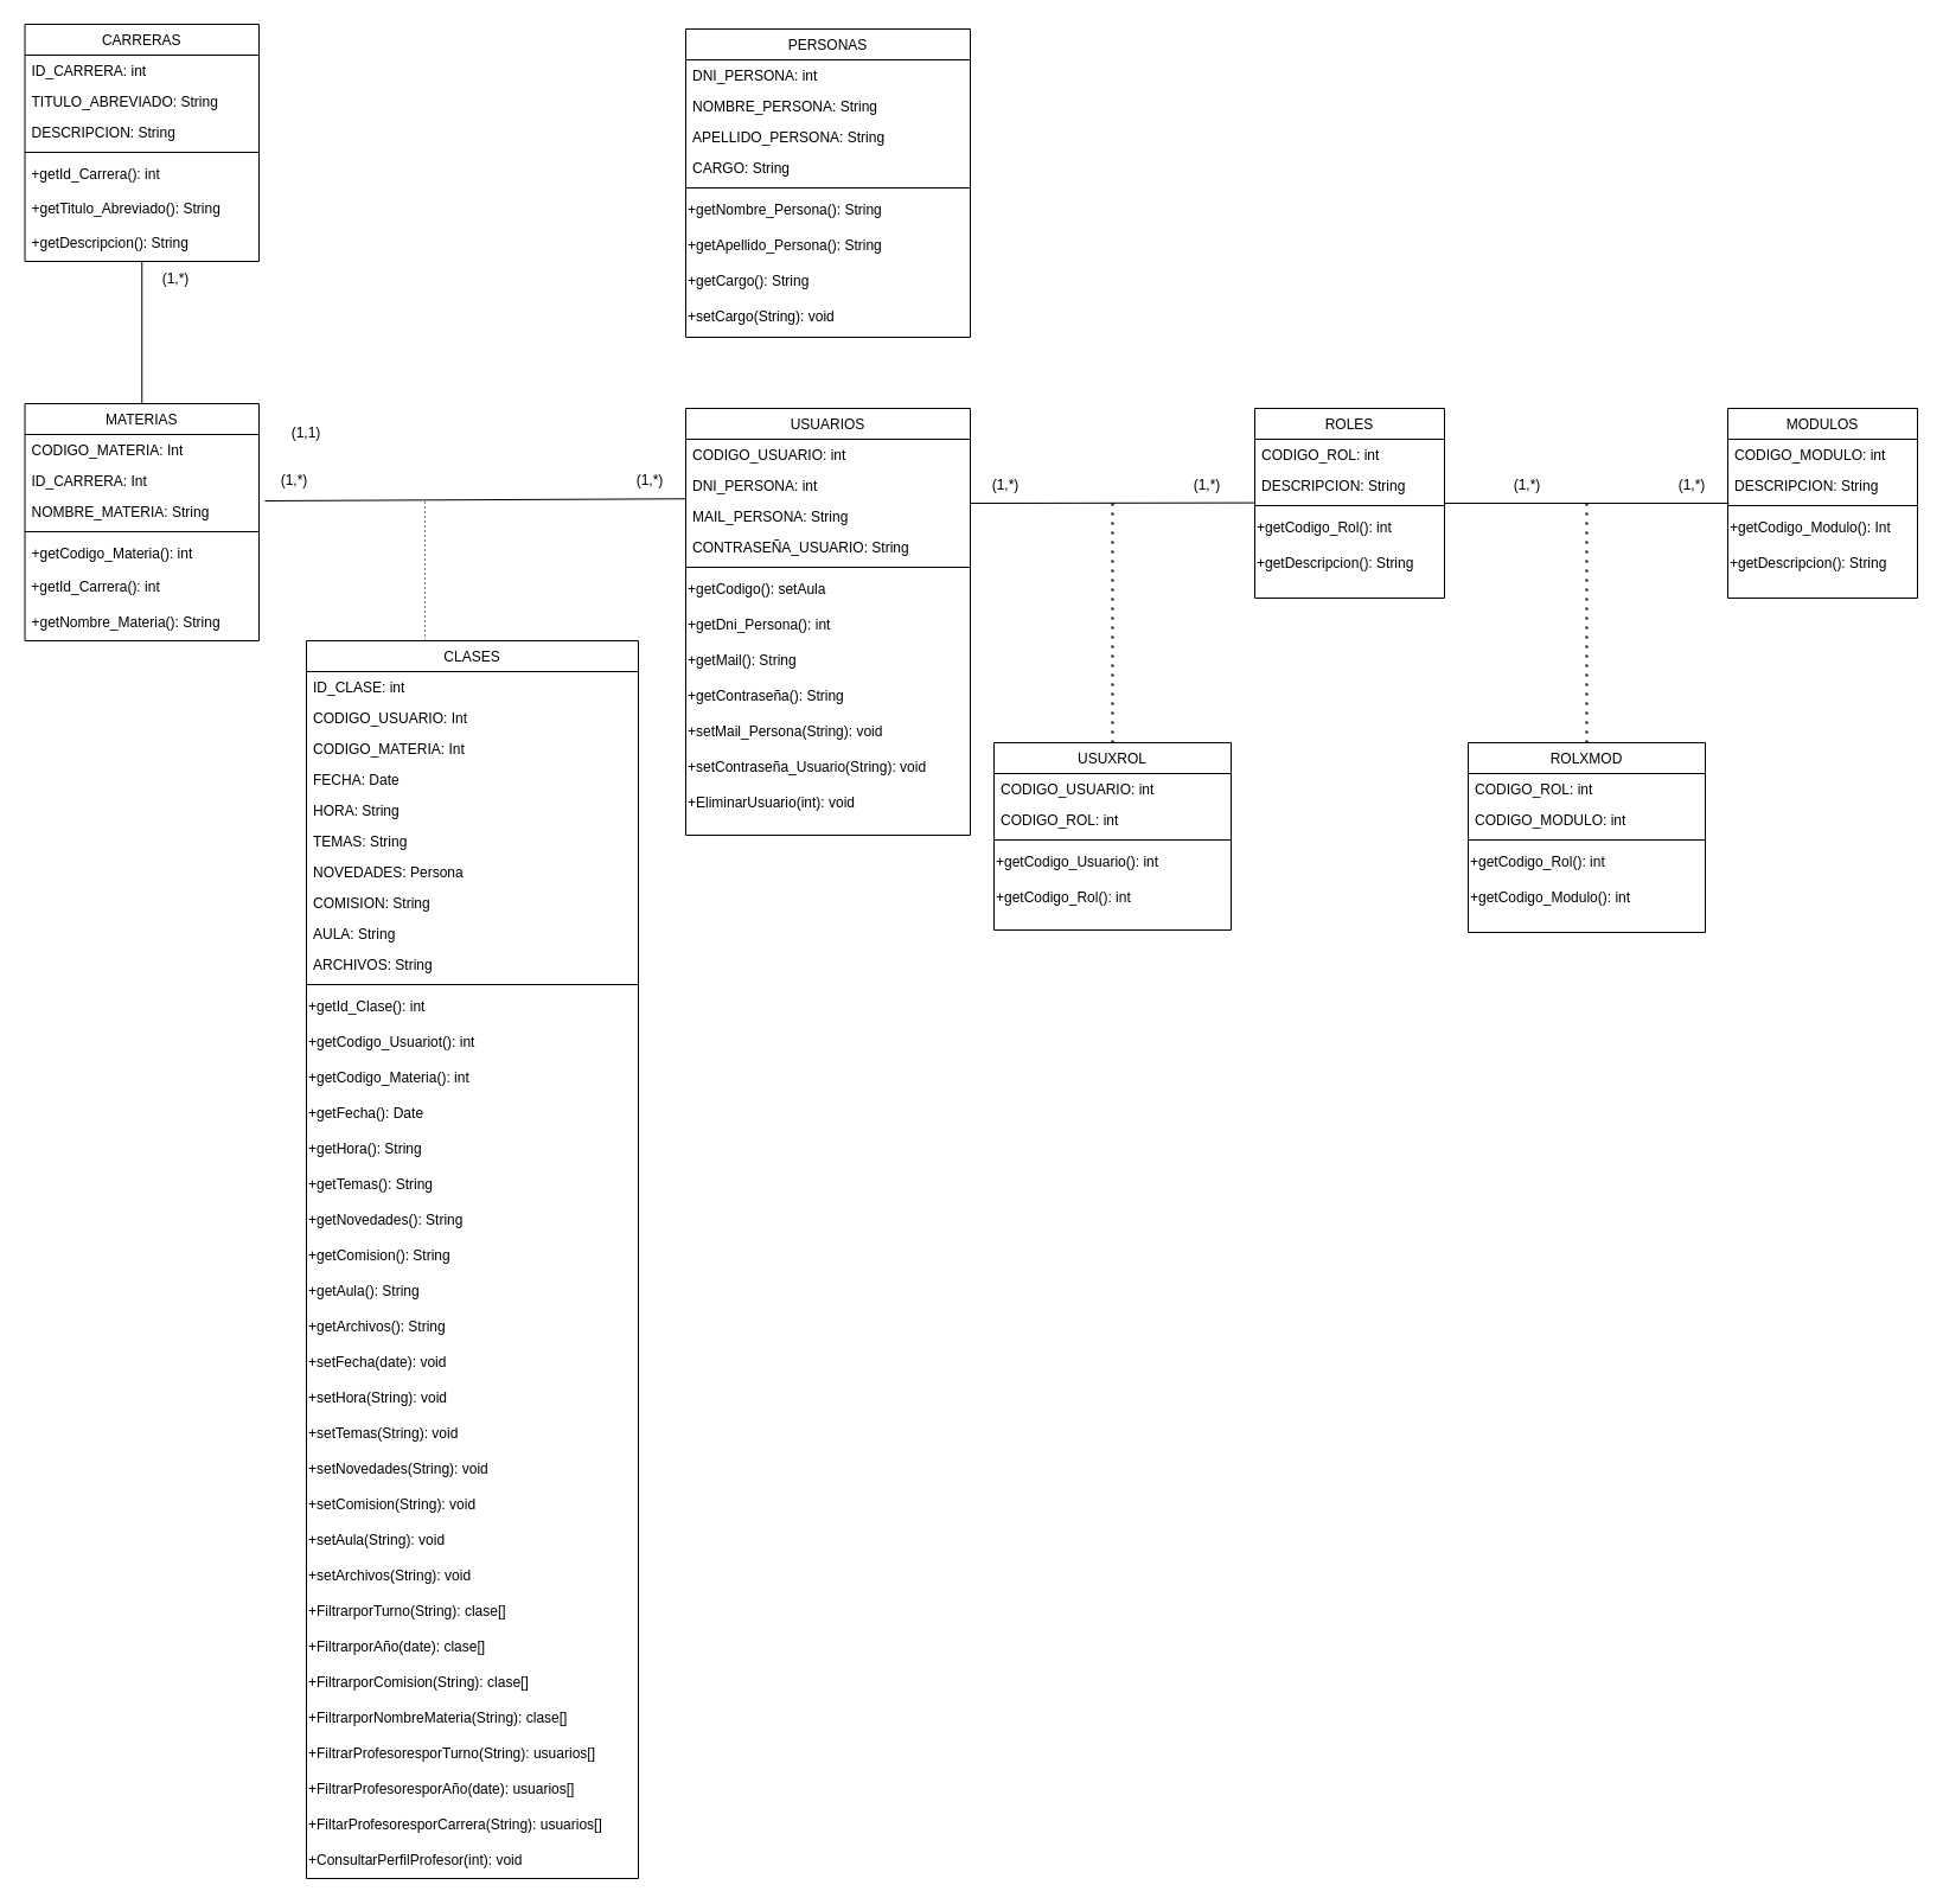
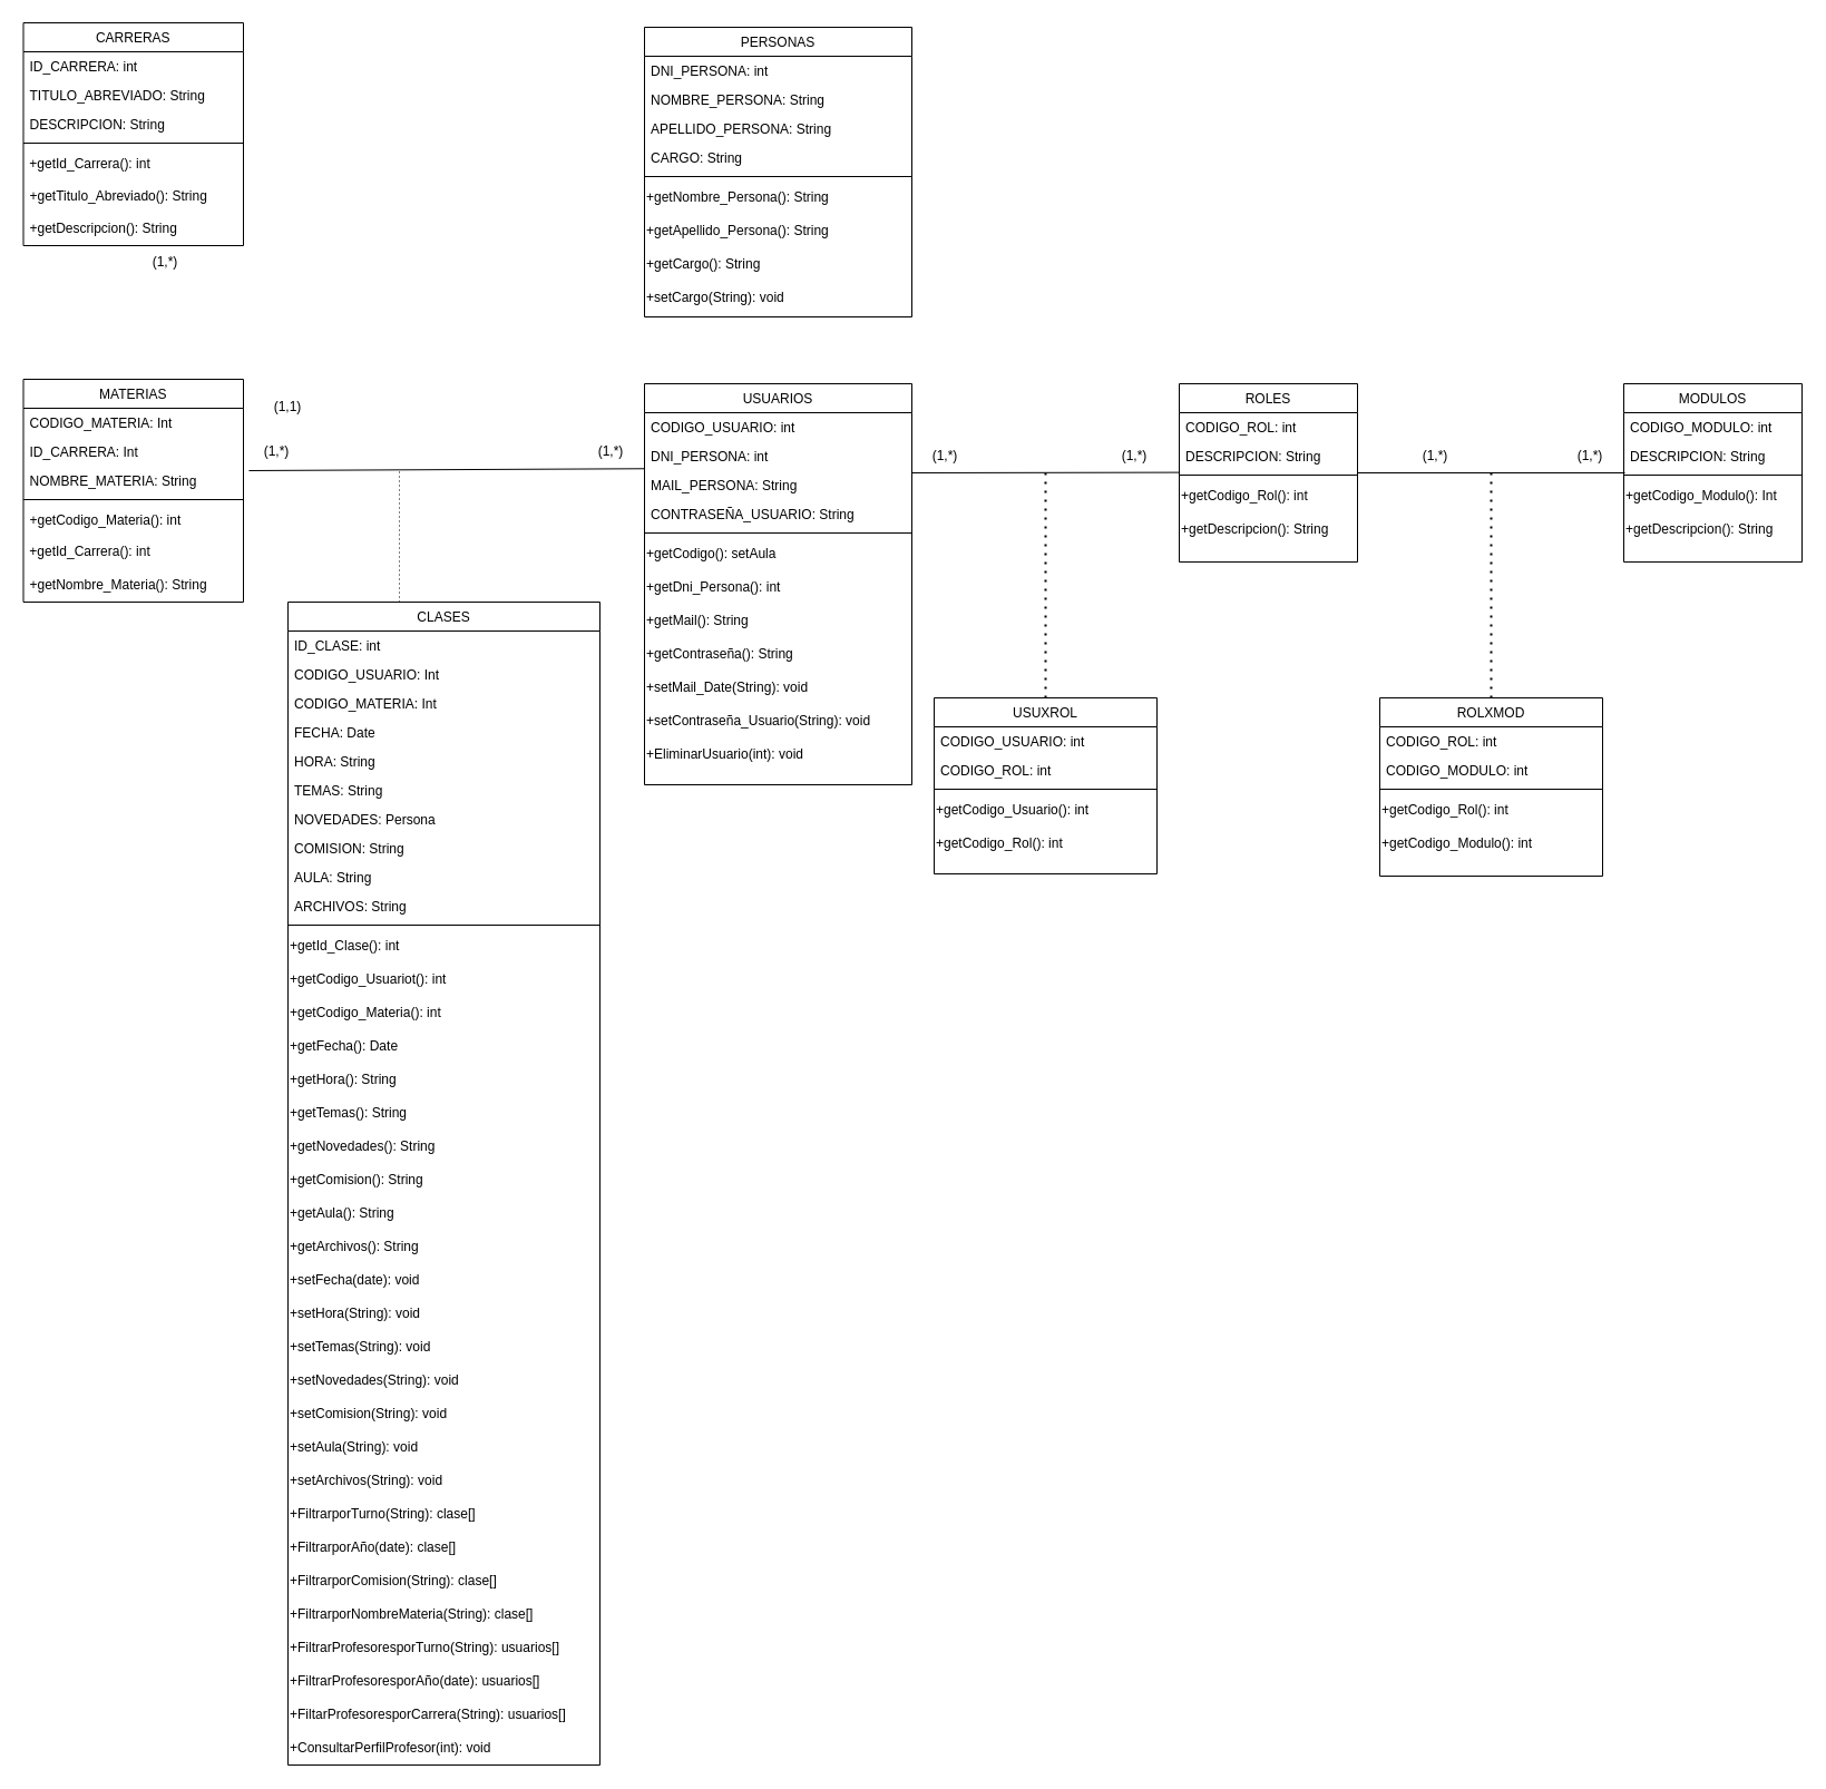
- <mxCell id="84" value="" style="endArrow=none;html=1;rounded=0;entryX=0.5;entryY=1;entryDx=0;entryDy=0;" parent="1" source="62" target="76" edge="1"><mxGeometry width="50" height="50" relative="1" as="geometry"><mxPoint x="148" y="430" as="sourcePoint" /><mxPoint x="118.46" y="250.848" as="targetPoint" /></mxGeometry></mxCell>
- <mxCell id="22" value="+setMail_Persona(String): void" style="text;whiteSpace=wrap;html=1;verticalAlign=middle;rounded=0;" parent="12" vertex="1"><mxGeometry y="258" width="240" height="30" as="geometry" /></mxCell>
+ <mxCell id="22" value="+setMail_Date(String): void" style="text;whiteSpace=wrap;html=1;verticalAlign=middle;rounded=0;" parent="12" vertex="1"><mxGeometry y="258" width="240" height="30" as="geometry" /></mxCell>
